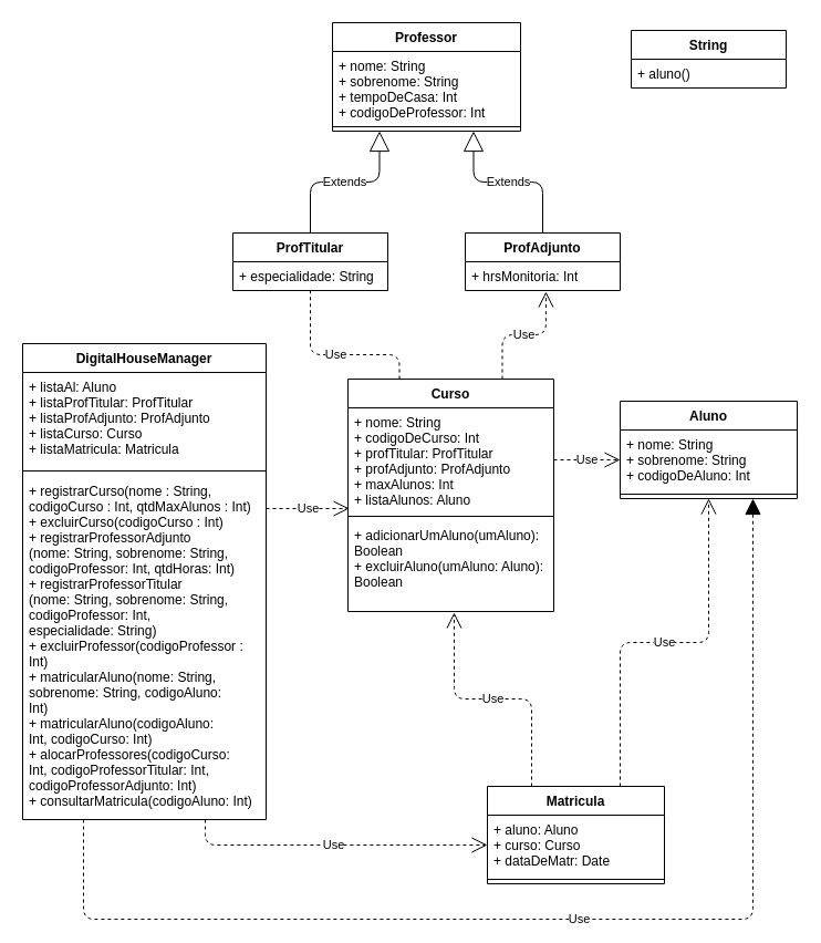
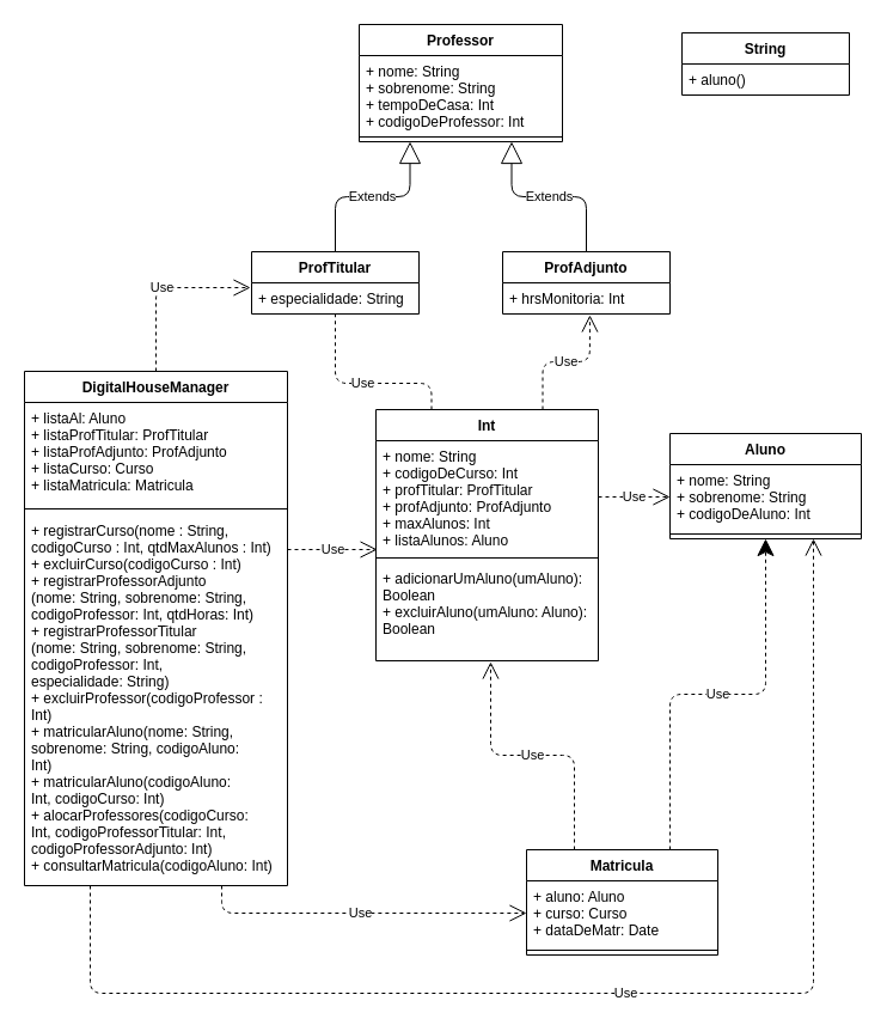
+ <mxCell id="22" value="Use" style="endArrow=open;endSize=12;dashed=1;html=1;exitX=0.5;exitY=0;exitDx=0;exitDy=0;entryX=-0.007;entryY=0.154;entryDx=0;entryDy=0;edgeStyle=orthogonalEdgeStyle;entryPerimeter=0;" parent="1" source="23" target="8" edge="1"><mxGeometry width="160" relative="1" as="geometry"><mxPoint x="70" y="490" as="sourcePoint" /><mxPoint x="150" y="190" as="targetPoint" /></mxGeometry></mxCell>
- <mxCell id="11" value="Curso" style="swimlane;fontStyle=1;align=center;verticalAlign=top;childLayout=stackLayout;horizontal=1;startSize=26;horizontalStack=0;resizeParent=1;resizeParentMax=0;resizeLast=0;collapsible=1;marginBottom=0;" parent="1" vertex="1"><mxGeometry x="314" y="342" width="186" height="210" as="geometry" /></mxCell>
+ <mxCell id="11" value="Int" style="swimlane;fontStyle=1;align=center;verticalAlign=top;childLayout=stackLayout;horizontal=1;startSize=26;horizontalStack=0;resizeParent=1;resizeParentMax=0;resizeLast=0;collapsible=1;marginBottom=0;" parent="1" vertex="1"><mxGeometry x="314" y="342" width="186" height="210" as="geometry" /></mxCell>
- <mxCell id="21" value="Use" style="endArrow=open;endSize=12;dashed=1;html=1;exitX=0.75;exitY=0;exitDx=0;exitDy=0;edgeStyle=orthogonalEdgeStyle;entryX=0.5;entryY=1;entryDx=0;entryDy=0;" parent="1" source="33" edge="1" target="16"><mxGeometry width="160" relative="1" as="geometry"><mxPoint x="490" y="590" as="sourcePoint" /><mxPoint x="646" y="478" as="targetPoint" /></mxGeometry></mxCell>
+ <mxCell id="21" value="Use" style="endArrow=classic;endSize=12;dashed=1;html=1;exitX=0.75;exitY=0;exitDx=0;exitDy=0;edgeStyle=orthogonalEdgeStyle;entryX=0.5;entryY=1;entryDx=0;entryDy=0;" parent="1" source="33" edge="1" target="16"><mxGeometry width="160" relative="1" as="geometry"><mxPoint x="490" y="590" as="sourcePoint" /><mxPoint x="646" y="478" as="targetPoint" /></mxGeometry></mxCell>
- <mxCell id="27" value="Use" style="endArrow=block;endSize=12;dashed=1;html=1;exitX=0.25;exitY=1;exitDx=0;exitDy=0;entryX=0.75;entryY=1;entryDx=0;entryDy=0;edgeStyle=orthogonalEdgeStyle;" parent="1" source="23" target="16" edge="1"><mxGeometry width="160" relative="1" as="geometry"><mxPoint x="250" y="340" as="sourcePoint" /><mxPoint x="703.04" y="478.002" as="targetPoint" /><Array as="points"><mxPoint x="75" y="830" /><mxPoint x="680" y="830" /></Array></mxGeometry></mxCell>
+ <mxCell id="27" value="Use" style="endArrow=open;endSize=12;dashed=1;html=1;exitX=0.25;exitY=1;exitDx=0;exitDy=0;entryX=0.75;entryY=1;entryDx=0;entryDy=0;edgeStyle=orthogonalEdgeStyle;" parent="1" source="23" target="16" edge="1"><mxGeometry width="160" relative="1" as="geometry"><mxPoint x="250" y="340" as="sourcePoint" /><mxPoint x="703.04" y="478.002" as="targetPoint" /><Array as="points"><mxPoint x="75" y="830" /><mxPoint x="680" y="830" /></Array></mxGeometry></mxCell>
